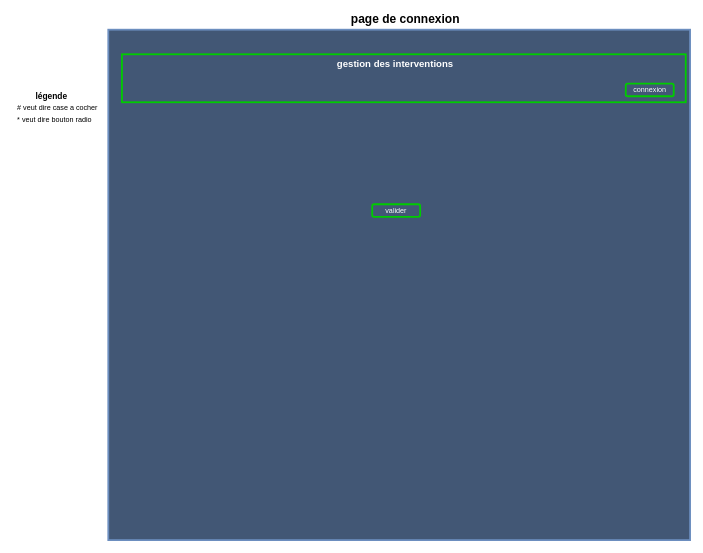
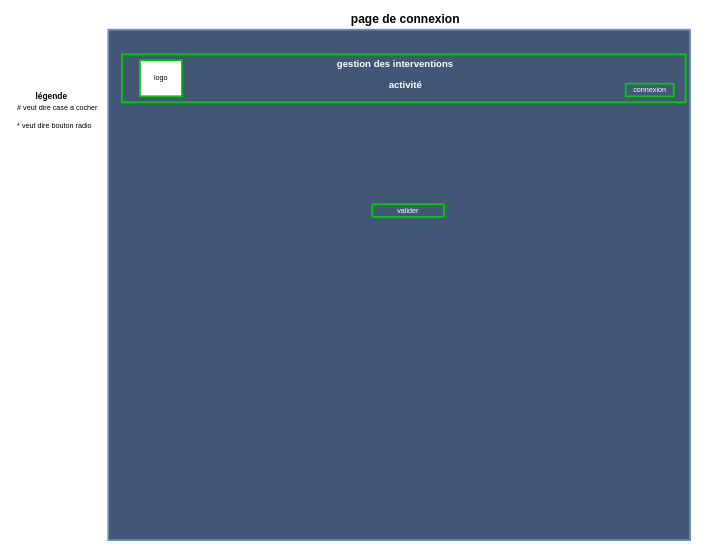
+ <mxCell id="5" value="&lt;font color=&quot;#000000&quot;&gt;logo&lt;/font&gt;" style="rounded=0;whiteSpace=wrap;html=1;strokeColor=#00CC00;strokeWidth=3;fontColor=#FFFFFF;fillColor=#FFFFFF;" vertex="1" parent="1"><mxGeometry x="232.75" y="100" width="70" height="60" as="geometry" /></mxCell>
+ <mxCell id="8" value="&lt;font style=&quot;font-size: 16px&quot;&gt;&lt;b&gt;activité&lt;/b&gt;&lt;/font&gt;" style="text;html=1;align=center;verticalAlign=middle;resizable=0;points=[];autosize=1;fontColor=#FFFFFF;" vertex="1" parent="1"><mxGeometry x="640" y="130" width="70" height="20" as="geometry" /></mxCell>
- <mxCell id="6" value="connexion" style="rounded=1;whiteSpace=wrap;html=1;strokeWidth=3;fillColor=#425775;strokeColor=#00CC00;fontColor=#FFFFFF;" vertex="1" parent="1"><mxGeometry x="1042.75" y="139" width="80" height="21" as="geometry" /></mxCell>
+ <mxCell id="6" value="connexion" style="whiteSpace=wrap;html=1;strokeWidth=3;fillColor=#425775;strokeColor=#00CC00;fontColor=#FFFFFF;rounded=0;" vertex="1" parent="1"><mxGeometry x="1042.75" y="139" width="80" height="21" as="geometry" /></mxCell>
- <mxCell id="12" value="&lt;font color=&quot;#000000&quot;&gt;* veut dire bouton radio&lt;/font&gt;" style="text;html=1;align=center;verticalAlign=middle;resizable=0;points=[];autosize=1;fontColor=#FFFFFF;" vertex="1" parent="1"><mxGeometry x="20" y="189" width="140" height="20" as="geometry" /></mxCell>
+ <mxCell id="12" value="&lt;font color=&quot;#000000&quot;&gt;* veut dire bouton radio&lt;/font&gt;" style="text;html=1;align=center;verticalAlign=middle;resizable=0;points=[];autosize=1;fontColor=#FFFFFF;" vertex="1" parent="1"><mxGeometry x="20" y="199" width="140" height="20" as="geometry" /></mxCell>
- <mxCell id="3" value="valider" style="rounded=1;whiteSpace=wrap;html=1;strokeWidth=3;fillColor=#425775;strokeColor=#00CC00;fontColor=#FFFFFF;" vertex="1" parent="1"><mxGeometry x="620" y="340" width="80" height="21" as="geometry" /></mxCell>
+ <mxCell id="3" value="valider" style="rounded=1;whiteSpace=wrap;html=1;strokeWidth=3;fillColor=#425775;strokeColor=#00CC00;fontColor=#FFFFFF;" vertex="1" parent="1"><mxGeometry x="620" y="340" width="120" height="21" as="geometry" /></mxCell>
